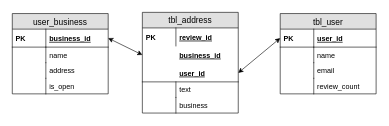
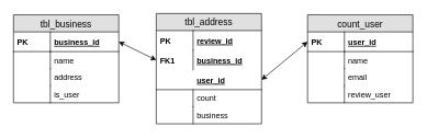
- <mxCell id="3" value="user_business" style="swimlane;fontStyle=0;childLayout=stackLayout;horizontal=1;startSize=26;fillColor=#e0e0e0;horizontalStack=0;resizeParent=1;resizeParentMax=0;resizeLast=0;collapsible=1;marginBottom=0;swimlaneFillColor=#ffffff;align=center;fontSize=14;" vertex="1" parent="1"><mxGeometry x="20" y="22" width="160" height="134" as="geometry" /></mxCell>
+ <mxCell id="3" value="tbl_business" style="swimlane;fontStyle=0;childLayout=stackLayout;horizontal=1;startSize=26;fillColor=#e0e0e0;horizontalStack=0;resizeParent=1;resizeParentMax=0;resizeLast=0;collapsible=1;marginBottom=0;swimlaneFillColor=#ffffff;align=center;fontSize=14;" vertex="1" parent="1"><mxGeometry x="20" y="22" width="160" height="134" as="geometry" /></mxCell>
- <mxCell id="22" value="tbl_user" style="swimlane;fontStyle=0;childLayout=stackLayout;horizontal=1;startSize=26;fillColor=#e0e0e0;horizontalStack=0;resizeParent=1;resizeParentMax=0;resizeLast=0;collapsible=1;marginBottom=0;swimlaneFillColor=#ffffff;align=center;fontSize=14;" vertex="1" parent="1"><mxGeometry x="467" y="22" width="160" height="134" as="geometry" /></mxCell>
+ <mxCell id="22" value="count_user" style="swimlane;fontStyle=0;childLayout=stackLayout;horizontal=1;startSize=26;fillColor=#e0e0e0;horizontalStack=0;resizeParent=1;resizeParentMax=0;resizeLast=0;collapsible=1;marginBottom=0;swimlaneFillColor=#ffffff;align=center;fontSize=14;" vertex="1" parent="1"><mxGeometry x="467" y="22" width="160" height="134" as="geometry" /></mxCell>
+ <mxCell id="16" value="FK1" style="shape=partialRectangle;fontStyle=1;top=0;left=0;bottom=0;fillColor=none;align=left;verticalAlign=middle;spacingLeft=4;spacingRight=4;overflow=hidden;rotatable=0;points=[];portConstraint=eastwest;part=1;fontSize=12;" vertex="1" connectable="0" parent="15"><mxGeometry width="56" height="30" as="geometry" /></mxCell>
- <mxCell id="10" value="is_open" style="shape=partialRectangle;top=0;left=0;right=0;bottom=0;align=left;verticalAlign=top;fillColor=none;spacingLeft=60;spacingRight=4;overflow=hidden;rotatable=0;points=[[0,0.5],[1,0.5]];portConstraint=eastwest;dropTarget=0;fontSize=12;" vertex="1" parent="3"><mxGeometry y="108" width="160" height="26" as="geometry" /></mxCell>
+ <mxCell id="10" value="is_user" style="shape=partialRectangle;top=0;left=0;right=0;bottom=0;align=left;verticalAlign=top;fillColor=none;spacingLeft=60;spacingRight=4;overflow=hidden;rotatable=0;points=[[0,0.5],[1,0.5]];portConstraint=eastwest;dropTarget=0;fontSize=12;" vertex="1" parent="3"><mxGeometry y="108" width="160" height="26" as="geometry" /></mxCell>
- <mxCell id="29" value="review_count" style="shape=partialRectangle;top=0;left=0;right=0;bottom=0;align=left;verticalAlign=top;fillColor=none;spacingLeft=60;spacingRight=4;overflow=hidden;rotatable=0;points=[[0,0.5],[1,0.5]];portConstraint=eastwest;dropTarget=0;fontSize=12;" vertex="1" parent="22"><mxGeometry y="108" width="160" height="26" as="geometry" /></mxCell>
+ <mxCell id="29" value="review_user" style="shape=partialRectangle;top=0;left=0;right=0;bottom=0;align=left;verticalAlign=top;fillColor=none;spacingLeft=60;spacingRight=4;overflow=hidden;rotatable=0;points=[[0,0.5],[1,0.5]];portConstraint=eastwest;dropTarget=0;fontSize=12;" vertex="1" parent="22"><mxGeometry y="108" width="160" height="26" as="geometry" /></mxCell>
- <mxCell id="18" value="text" style="shape=partialRectangle;top=0;left=0;right=0;bottom=0;align=left;verticalAlign=top;fillColor=none;spacingLeft=60;spacingRight=4;overflow=hidden;rotatable=0;points=[[0,0.5],[1,0.5]];portConstraint=eastwest;dropTarget=0;fontSize=12;" vertex="1" parent="12"><mxGeometry y="116" width="160" height="26" as="geometry" /></mxCell>
+ <mxCell id="18" value="count" style="shape=partialRectangle;top=0;left=0;right=0;bottom=0;align=left;verticalAlign=top;fillColor=none;spacingLeft=60;spacingRight=4;overflow=hidden;rotatable=0;points=[[0,0.5],[1,0.5]];portConstraint=eastwest;dropTarget=0;fontSize=12;" vertex="1" parent="12"><mxGeometry y="116" width="160" height="26" as="geometry" /></mxCell>
